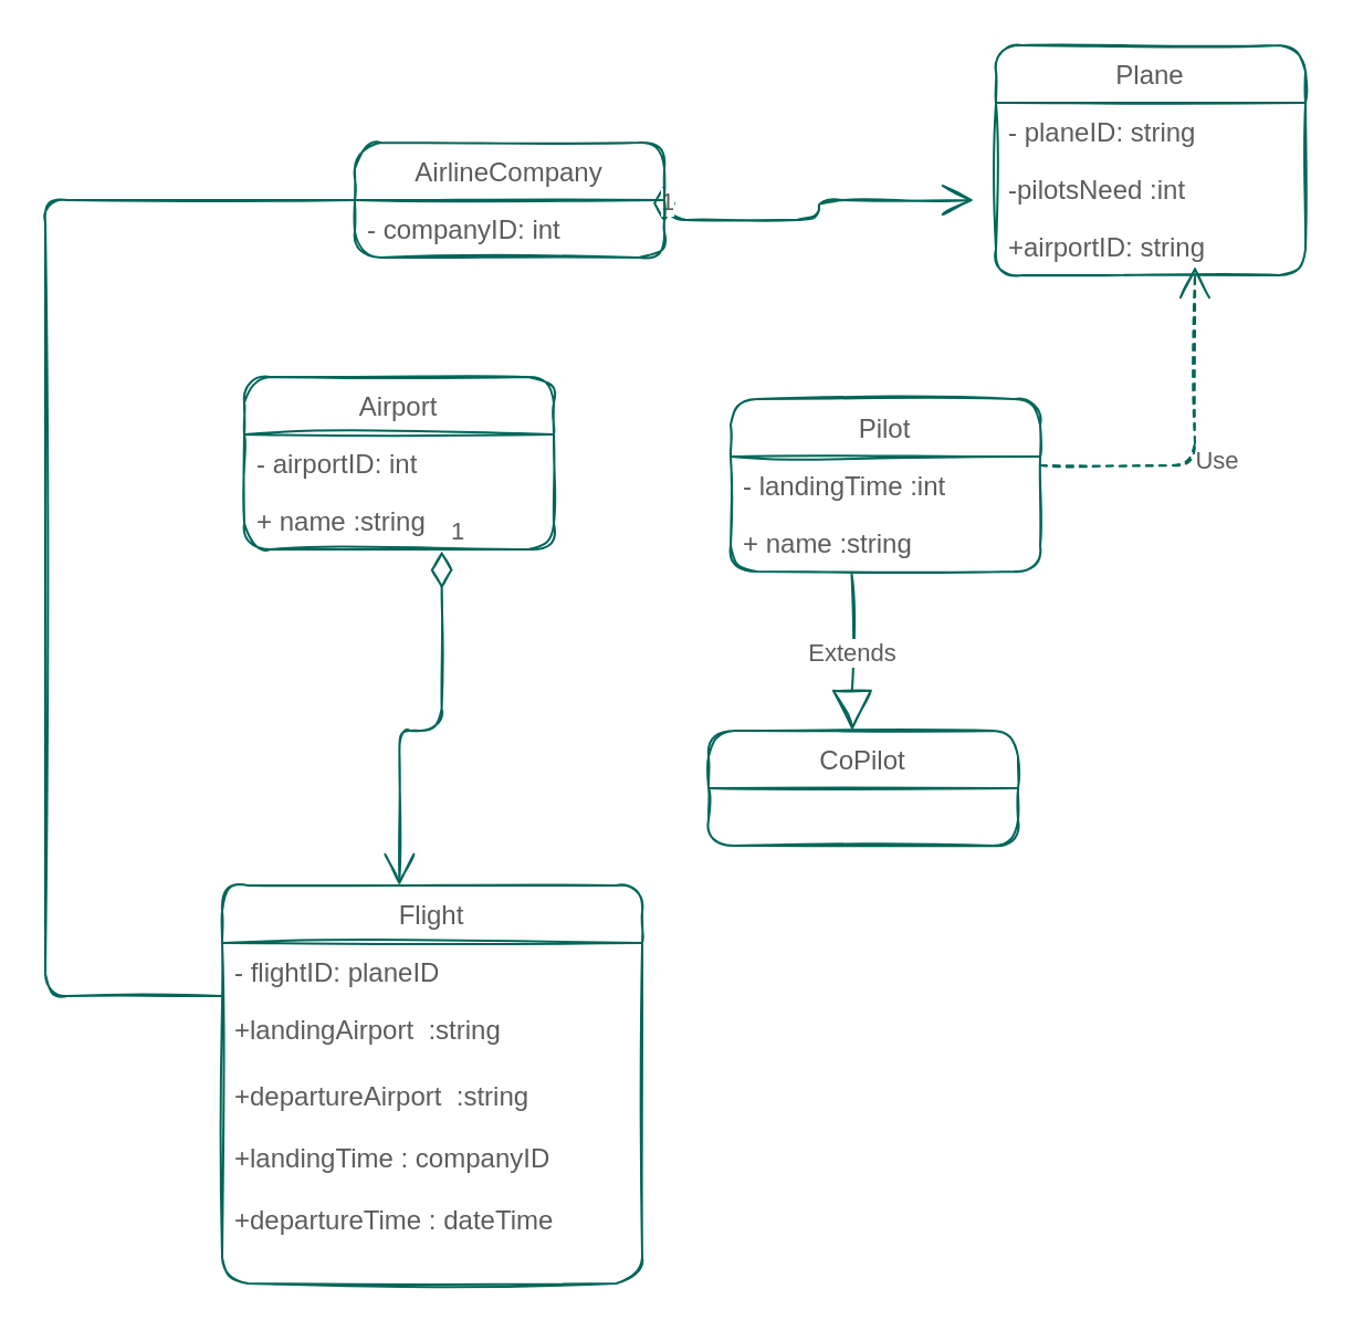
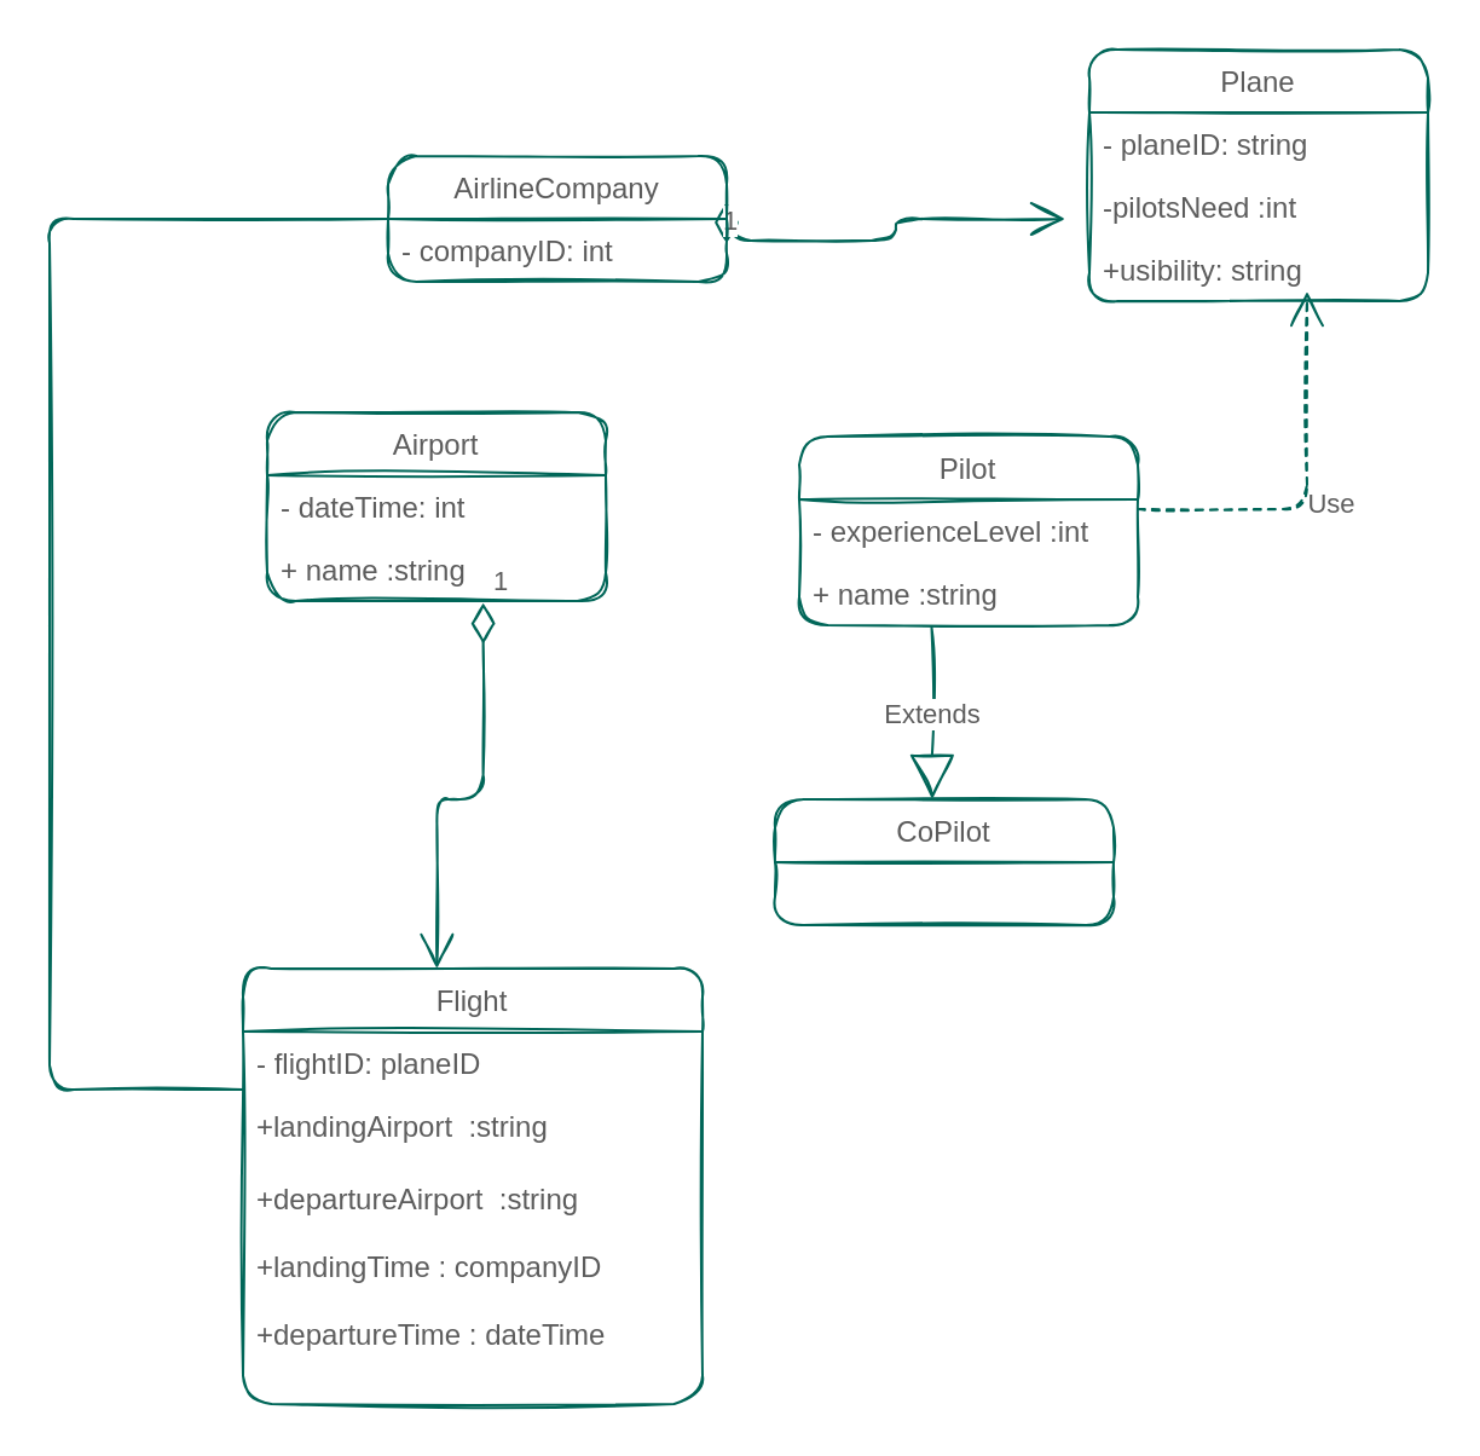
- <mxCell id="20" value="+airportID: string" style="text;strokeColor=none;fillColor=none;align=left;verticalAlign=top;spacingLeft=4;spacingRight=4;overflow=hidden;rotatable=0;points=[[0,0.5],[1,0.5]];portConstraint=eastwest;sketch=1;rounded=1;fontColor=#5C5C5C;" vertex="1" parent="17"><mxGeometry y="78" width="140" height="26" as="geometry" /></mxCell>
+ <mxCell id="20" value="+usibility: string" style="text;strokeColor=none;fillColor=none;align=left;verticalAlign=top;spacingLeft=4;spacingRight=4;overflow=hidden;rotatable=0;points=[[0,0.5],[1,0.5]];portConstraint=eastwest;sketch=1;rounded=1;fontColor=#5C5C5C;" vertex="1" parent="17"><mxGeometry y="78" width="140" height="26" as="geometry" /></mxCell>
- <mxCell id="3" value="- airportID: int" style="text;strokeColor=none;fillColor=none;align=left;verticalAlign=top;spacingLeft=4;spacingRight=4;overflow=hidden;rotatable=0;points=[[0,0.5],[1,0.5]];portConstraint=eastwest;sketch=1;rounded=1;fontColor=#5C5C5C;" vertex="1" parent="2"><mxGeometry y="26" width="140" height="26" as="geometry" /></mxCell>
+ <mxCell id="3" value="- dateTime: int" style="text;strokeColor=none;fillColor=none;align=left;verticalAlign=top;spacingLeft=4;spacingRight=4;overflow=hidden;rotatable=0;points=[[0,0.5],[1,0.5]];portConstraint=eastwest;sketch=1;rounded=1;fontColor=#5C5C5C;" vertex="1" parent="2"><mxGeometry y="26" width="140" height="26" as="geometry" /></mxCell>
- <mxCell id="7" value="- landingTime :int" style="text;strokeColor=none;fillColor=none;align=left;verticalAlign=top;spacingLeft=4;spacingRight=4;overflow=hidden;rotatable=0;points=[[0,0.5],[1,0.5]];portConstraint=eastwest;sketch=1;rounded=1;fontColor=#5C5C5C;" vertex="1" parent="6"><mxGeometry y="26" width="140" height="26" as="geometry" /></mxCell>
+ <mxCell id="7" value="- experienceLevel :int" style="text;strokeColor=none;fillColor=none;align=left;verticalAlign=top;spacingLeft=4;spacingRight=4;overflow=hidden;rotatable=0;points=[[0,0.5],[1,0.5]];portConstraint=eastwest;sketch=1;rounded=1;fontColor=#5C5C5C;" vertex="1" parent="6"><mxGeometry y="26" width="140" height="26" as="geometry" /></mxCell>
